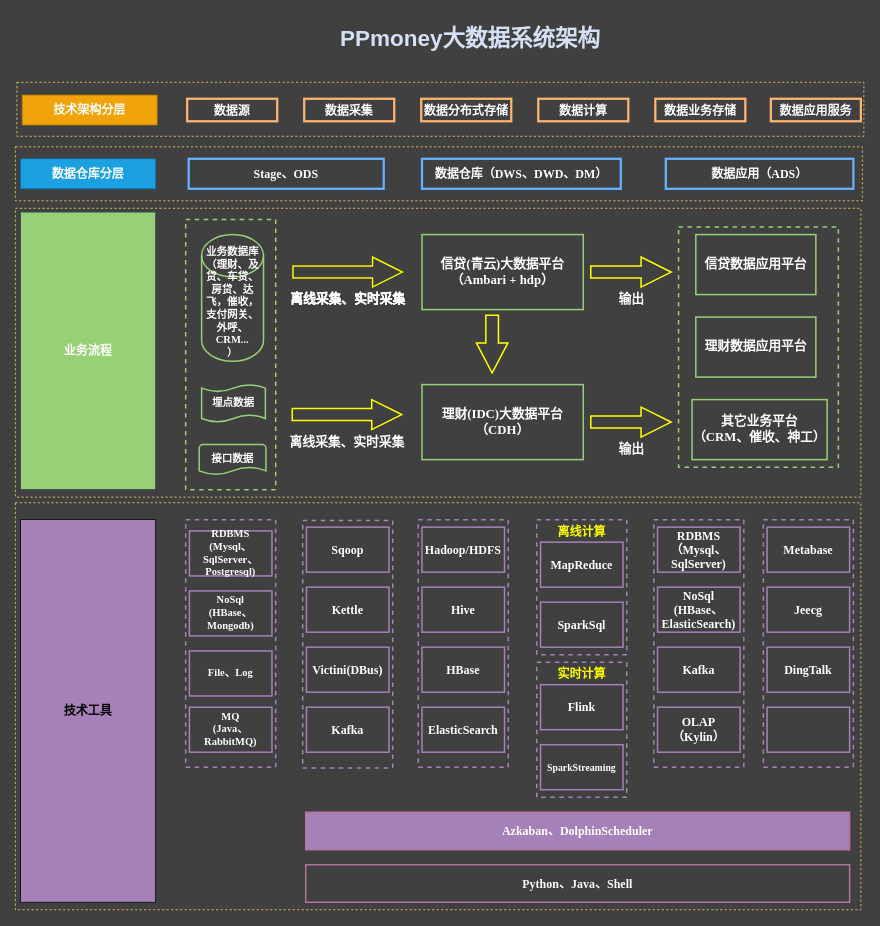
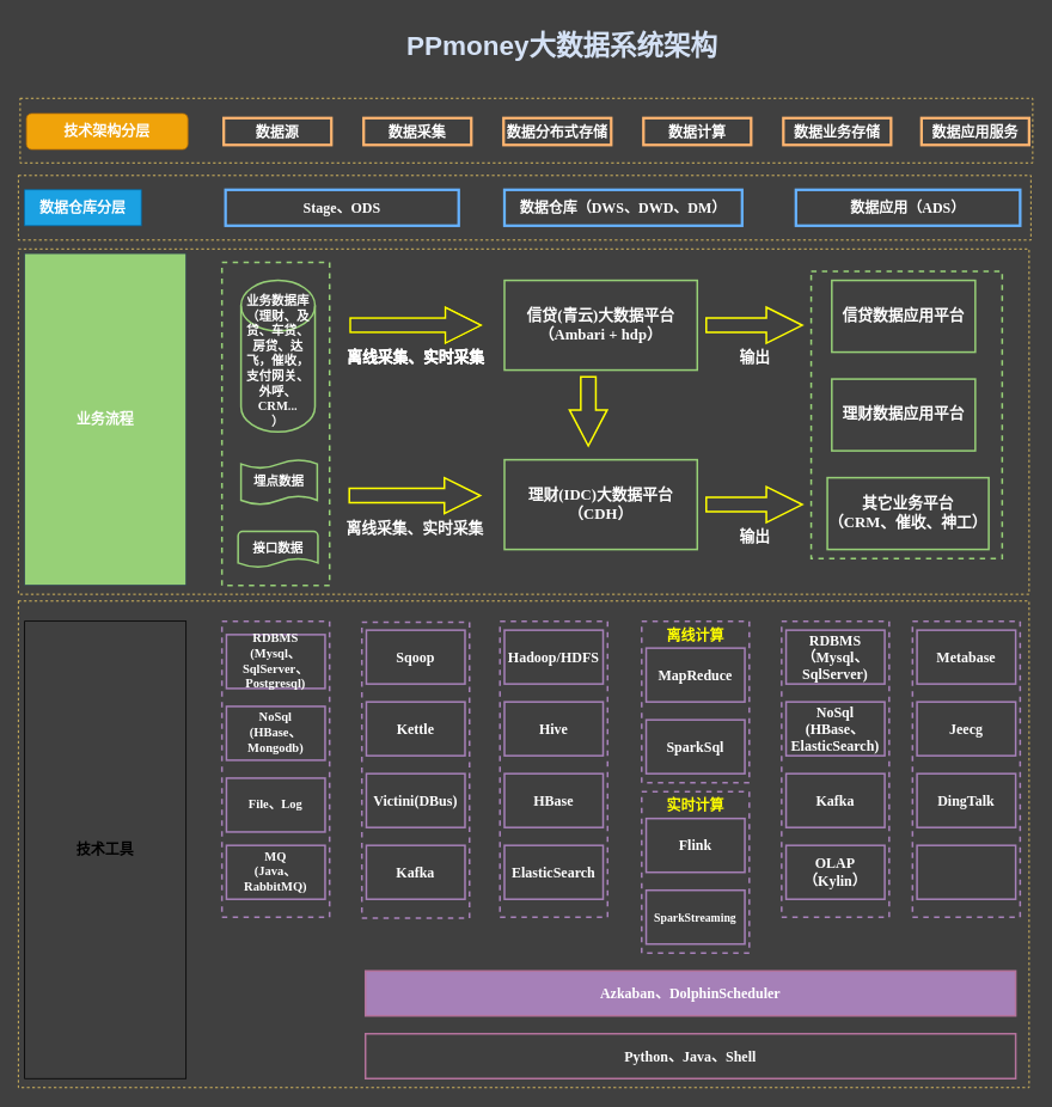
- <mxCell id="27" value="技术架构分层" style="rounded=0;whiteSpace=wrap;html=1;fontFamily=Tahoma;fontSize=16;strokeColor=#BD7000;fontStyle=1;fillColor=#f0a30a;fontColor=#FFFFFF;" vertex="1" parent="1"><mxGeometry x="29" y="126" width="180" height="40" as="geometry" /></mxCell>
+ <mxCell id="27" value="技术架构分层" style="whiteSpace=wrap;html=1;fontFamily=Tahoma;fontSize=16;strokeColor=#BD7000;fontStyle=1;fillColor=#f0a30a;fontColor=#FFFFFF;rounded=1;" vertex="1" parent="1"><mxGeometry x="29" y="126" width="180" height="40" as="geometry" /></mxCell>
- <mxCell id="26" value="数据仓库分层" style="rounded=0;whiteSpace=wrap;html=1;fontFamily=Tahoma;fontSize=16;strokeColor=#006EAF;fontStyle=1;fillColor=#1ba1e2;fontColor=#FFFFFF;" vertex="1" parent="1"><mxGeometry x="27" y="211" width="180" height="40" as="geometry" /></mxCell>
+ <mxCell id="26" value="数据仓库分层" style="rounded=0;whiteSpace=wrap;html=1;fontFamily=Tahoma;fontSize=16;strokeColor=#006EAF;fontStyle=1;fillColor=#1ba1e2;fontColor=#FFFFFF;" vertex="1" parent="1"><mxGeometry x="27" y="211" width="130" height="40" as="geometry" /></mxCell>
- <mxCell id="25" value="技术工具" style="rounded=0;whiteSpace=wrap;html=1;fontFamily=Tahoma;fontSize=16;fontStyle=1;fillColor=#A680B8;" vertex="1" parent="1"><mxGeometry x="27" y="692" width="180" height="510" as="geometry" /></mxCell>
+ <mxCell id="25" value="技术工具" style="rounded=0;whiteSpace=wrap;html=1;fontFamily=Tahoma;fontSize=16;fontStyle=1;fillColor=#404040;" vertex="1" parent="1"><mxGeometry x="27" y="692" width="180" height="510" as="geometry" /></mxCell>
